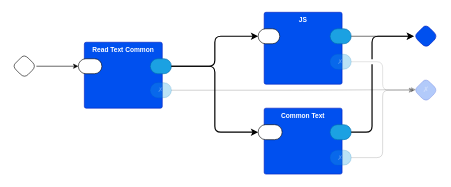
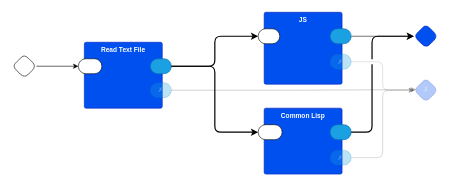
- <mxCell id="10" value="Read Text Common" style="rounded=1;whiteSpace=wrap;html=1;sketch=0;container=1;recursiveResize=0;verticalAlign=top;arcSize=6;fontStyle=1;autosize=0;points=[];absoluteArcSize=1;shadow=0;strokeColor=#001DBC;fillColor=#0050ef;fontColor=#ffffff;fontFamily=Helvetica;fontSize=11;" parent="1" vertex="1"><mxGeometry x="140" y="70" width="130" height="110" as="geometry"><mxRectangle x="-98" y="-1230" width="99" height="26" as="alternateBounds" /></mxGeometry></mxCell>
+ <mxCell id="10" value="Read Text File" style="rounded=1;whiteSpace=wrap;html=1;sketch=0;container=1;recursiveResize=0;verticalAlign=top;arcSize=6;fontStyle=1;autosize=0;points=[];absoluteArcSize=1;shadow=0;strokeColor=#001DBC;fillColor=#0050ef;fontColor=#ffffff;fontFamily=Helvetica;fontSize=11;" parent="1" vertex="1"><mxGeometry x="140" y="70" width="130" height="110" as="geometry"><mxRectangle x="-98" y="-1230" width="99" height="26" as="alternateBounds" /></mxGeometry></mxCell>
- <mxCell id="14" value="Common Text" style="rounded=1;whiteSpace=wrap;html=1;sketch=0;container=1;recursiveResize=0;verticalAlign=top;arcSize=6;fontStyle=1;autosize=0;points=[];absoluteArcSize=1;shadow=0;strokeColor=#001DBC;fillColor=#0050ef;fontColor=#ffffff;fontFamily=Helvetica;fontSize=11;" parent="1" vertex="1"><mxGeometry x="440" y="180" width="130" height="110" as="geometry"><mxRectangle x="-98" y="-1230" width="99" height="26" as="alternateBounds" /></mxGeometry></mxCell>
+ <mxCell id="14" value="Common Lisp" style="rounded=1;whiteSpace=wrap;html=1;sketch=0;container=1;recursiveResize=0;verticalAlign=top;arcSize=6;fontStyle=1;autosize=0;points=[];absoluteArcSize=1;shadow=0;strokeColor=#001DBC;fillColor=#0050ef;fontColor=#ffffff;fontFamily=Helvetica;fontSize=11;" parent="1" vertex="1"><mxGeometry x="440" y="180" width="130" height="110" as="geometry"><mxRectangle x="-98" y="-1230" width="99" height="26" as="alternateBounds" /></mxGeometry></mxCell>
